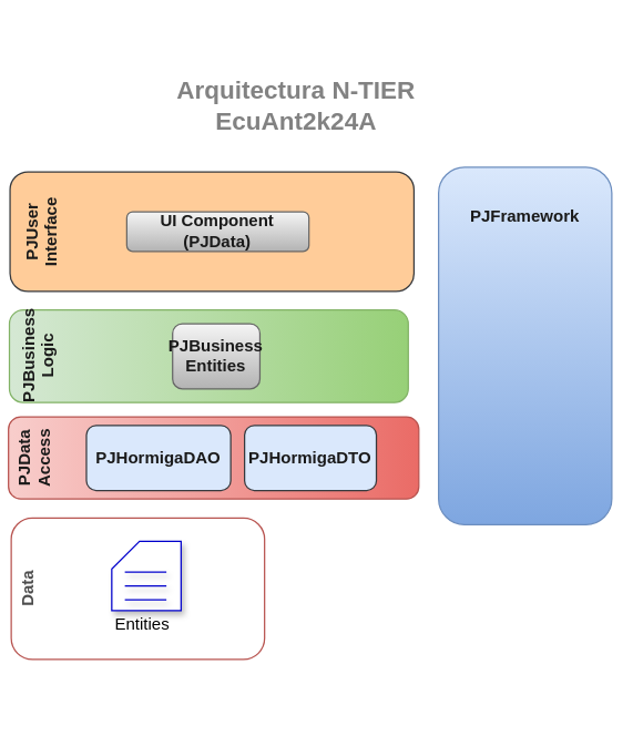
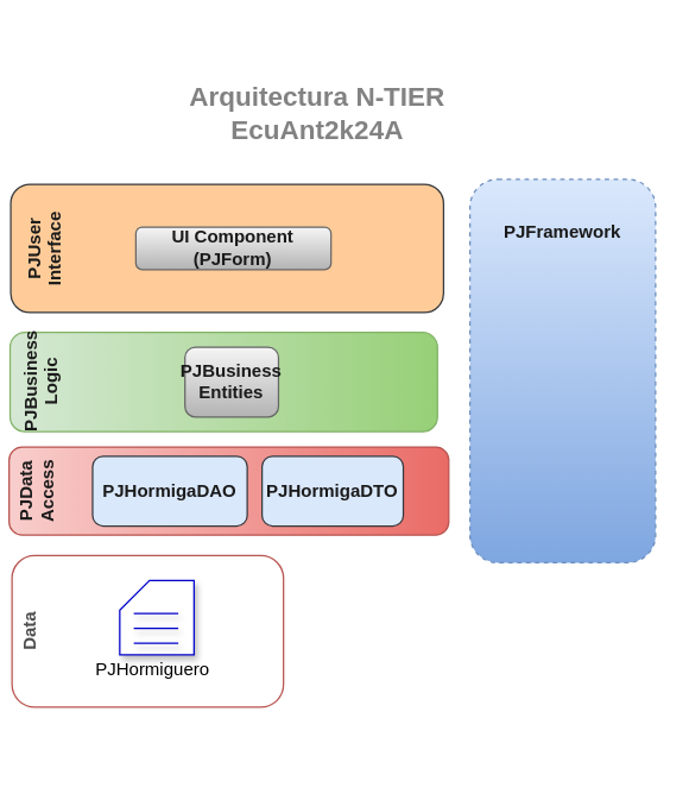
- <mxCell id="9" value="&lt;span style=&quot;color: rgb(26, 26, 26);&quot;&gt;&lt;b&gt;UI Component (PJData)&lt;/b&gt;&lt;/span&gt;" style="rounded=1;whiteSpace=wrap;html=1;fillColor=#f5f5f5;strokeColor=#666666;gradientColor=#b3b3b3;" parent="1" vertex="1"><mxGeometry x="63" y="152.18" width="131.45" height="28.62" as="geometry" /></mxCell>
+ <mxCell id="9" value="&lt;span style=&quot;color: rgb(26, 26, 26);&quot;&gt;&lt;b&gt;UI Component (PJForm)&lt;/b&gt;&lt;/span&gt;" style="rounded=1;whiteSpace=wrap;html=1;fillColor=#f5f5f5;strokeColor=#666666;gradientColor=#b3b3b3;" parent="1" vertex="1"><mxGeometry x="63" y="152.18" width="131.45" height="28.62" as="geometry" /></mxCell>
- <mxCell id="16" value="&lt;font color=&quot;#1a1a1a&quot;&gt;&lt;b&gt;PJFramework&lt;/b&gt;&lt;br&gt;&lt;br&gt;&lt;br&gt;&lt;br&gt;&lt;br&gt;&lt;br&gt;&lt;br&gt;&lt;br&gt;&lt;br&gt;&lt;br&gt;&lt;br&gt;&lt;br&gt;&lt;br&gt;&lt;br&gt;&lt;/font&gt;" style="rounded=1;whiteSpace=wrap;html=1;fillColor=#dae8fc;strokeColor=#6c8ebf;gradientColor=#7ea6e0;" parent="1" vertex="1"><mxGeometry x="288" y="120" width="125" height="258" as="geometry" /></mxCell>
+ <mxCell id="16" value="&lt;font color=&quot;#1a1a1a&quot;&gt;&lt;b&gt;PJFramework&lt;/b&gt;&lt;br&gt;&lt;br&gt;&lt;br&gt;&lt;br&gt;&lt;br&gt;&lt;br&gt;&lt;br&gt;&lt;br&gt;&lt;br&gt;&lt;br&gt;&lt;br&gt;&lt;br&gt;&lt;br&gt;&lt;br&gt;&lt;/font&gt;" style="rounded=1;whiteSpace=wrap;html=1;fillColor=#dae8fc;strokeColor=#6c8ebf;gradientColor=#7ea6e0;dashed=1;" parent="1" vertex="1"><mxGeometry x="288" y="120" width="125" height="258" as="geometry" /></mxCell>
- <mxCell id="15" value="Entities" style="text;html=1;strokeColor=none;fillColor=none;align=center;verticalAlign=middle;whiteSpace=wrap;rounded=0;shadow=1;" parent="1" vertex="1"><mxGeometry x="47.17" y="440" width="55" height="20" as="geometry" /></mxCell>
+ <mxCell id="15" value="PJHormiguero" style="text;html=1;strokeColor=none;fillColor=none;align=center;verticalAlign=middle;whiteSpace=wrap;rounded=0;shadow=1;" parent="1" vertex="1"><mxGeometry x="47.17" y="440" width="55" height="20" as="geometry" /></mxCell>
